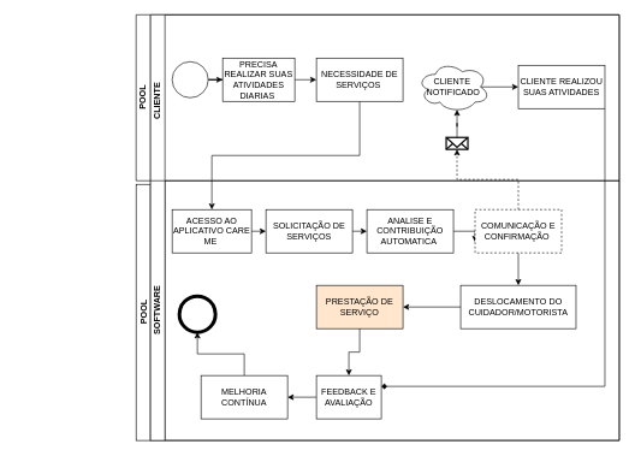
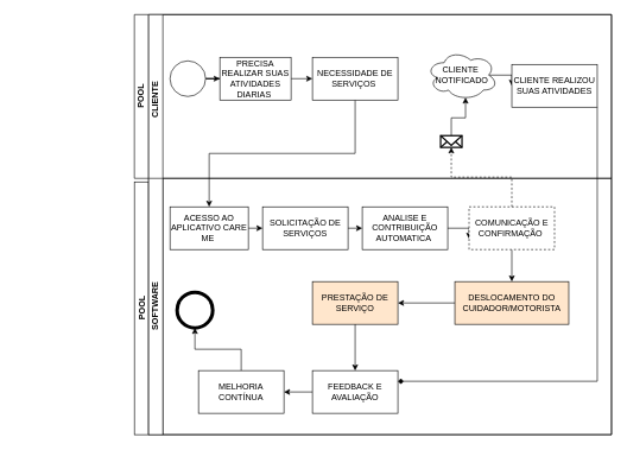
- <mxCell id="14" value="CLIENTE&amp;nbsp;&lt;div&gt;NOTIFICADO&lt;/div&gt;" style="ellipse;shape=cloud;whiteSpace=wrap;html=1;" vertex="1" parent="5"><mxGeometry x="370" y="65" width="100" height="70" as="geometry" /></mxCell>
+ <mxCell id="14" value="CLIENTE&amp;nbsp;&lt;div&gt;NOTIFICADO&lt;/div&gt;" style="ellipse;shape=cloud;whiteSpace=wrap;html=1;" vertex="1" parent="5"><mxGeometry x="390" y="50" width="100" height="70" as="geometry" /></mxCell>
- <mxCell id="21" value="DESLOCAMENTO DO CUIDADOR/MOTORISTA" style="rounded=0;whiteSpace=wrap;html=1;" vertex="1" parent="16"><mxGeometry x="430" y="145" width="160" height="60" as="geometry" /></mxCell>
+ <mxCell id="21" value="DESLOCAMENTO DO CUIDADOR/MOTORISTA" style="rounded=0;whiteSpace=wrap;html=1;fillColor=#ffe6cc;" vertex="1" parent="16"><mxGeometry x="430" y="145" width="160" height="60" as="geometry" /></mxCell>
- <mxCell id="25" value="FEEDBACK E AVALIAÇÃO" style="rounded=0;whiteSpace=wrap;html=1;" vertex="1" parent="16"><mxGeometry x="230" y="270" width="90" height="60" as="geometry" /></mxCell>
+ <mxCell id="25" value="FEEDBACK E AVALIAÇÃO" style="rounded=0;whiteSpace=wrap;html=1;" vertex="1" parent="16"><mxGeometry x="230" y="270" width="120" height="60" as="geometry" /></mxCell>
